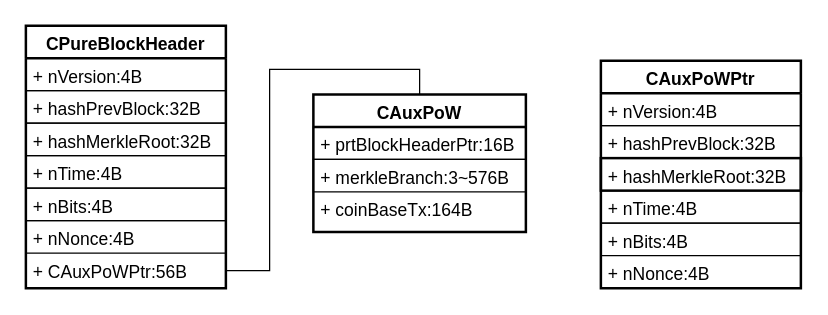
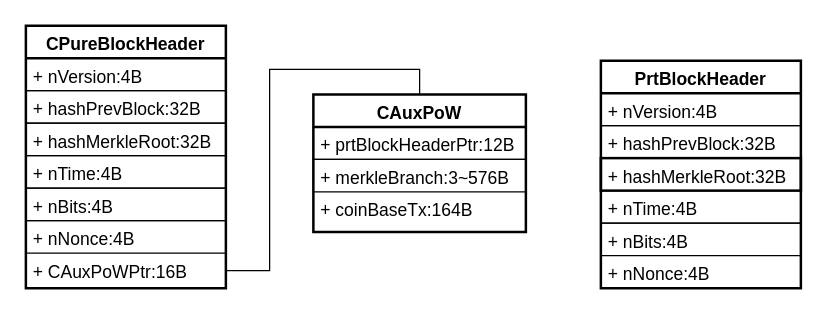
- <mxCell id="14" value="CAuxPoWPtr" style="swimlane;fontStyle=1;align=center;verticalAlign=top;childLayout=stackLayout;horizontal=1;startSize=26;horizontalStack=0;resizeParent=1;resizeLast=0;collapsible=1;marginBottom=0;rounded=0;shadow=0;strokeWidth=2;fontSize=14;" vertex="1" parent="1"><mxGeometry x="480" y="48" width="160" height="182" as="geometry"><mxRectangle x="230" y="140" width="160" height="26" as="alternateBounds" /></mxGeometry></mxCell>
+ <mxCell id="14" value="PrtBlockHeader" style="swimlane;fontStyle=1;align=center;verticalAlign=top;childLayout=stackLayout;horizontal=1;startSize=26;horizontalStack=0;resizeParent=1;resizeLast=0;collapsible=1;marginBottom=0;rounded=0;shadow=0;strokeWidth=2;fontSize=14;" vertex="1" parent="1"><mxGeometry x="480" y="48" width="160" height="182" as="geometry"><mxRectangle x="230" y="140" width="160" height="26" as="alternateBounds" /></mxGeometry></mxCell>
- <mxCell id="11" value="+ prtBlockHeaderPtr:16B" style="text;align=left;verticalAlign=top;spacingLeft=4;spacingRight=4;overflow=hidden;rotatable=0;points=[[0,0.5],[1,0.5]];portConstraint=eastwest;fontSize=14;strokeColor=default;" vertex="1" parent="10"><mxGeometry y="26" width="170" height="26" as="geometry" /></mxCell>
+ <mxCell id="11" value="+ prtBlockHeaderPtr:12B" style="text;align=left;verticalAlign=top;spacingLeft=4;spacingRight=4;overflow=hidden;rotatable=0;points=[[0,0.5],[1,0.5]];portConstraint=eastwest;fontSize=14;strokeColor=default;" vertex="1" parent="10"><mxGeometry y="26" width="170" height="26" as="geometry" /></mxCell>
- <mxCell id="9" value="+ CAuxPoWPtr:56B" style="text;align=left;verticalAlign=top;spacingLeft=4;spacingRight=4;overflow=hidden;rotatable=0;points=[[0,0.5],[1,0.5]];portConstraint=eastwest;rounded=0;shadow=0;html=0;fontSize=14;" vertex="1" parent="2"><mxGeometry y="182" width="160" height="28" as="geometry" /></mxCell>
+ <mxCell id="9" value="+ CAuxPoWPtr:16B" style="text;align=left;verticalAlign=top;spacingLeft=4;spacingRight=4;overflow=hidden;rotatable=0;points=[[0,0.5],[1,0.5]];portConstraint=eastwest;rounded=0;shadow=0;html=0;fontSize=14;" vertex="1" parent="2"><mxGeometry y="182" width="160" height="28" as="geometry" /></mxCell>
